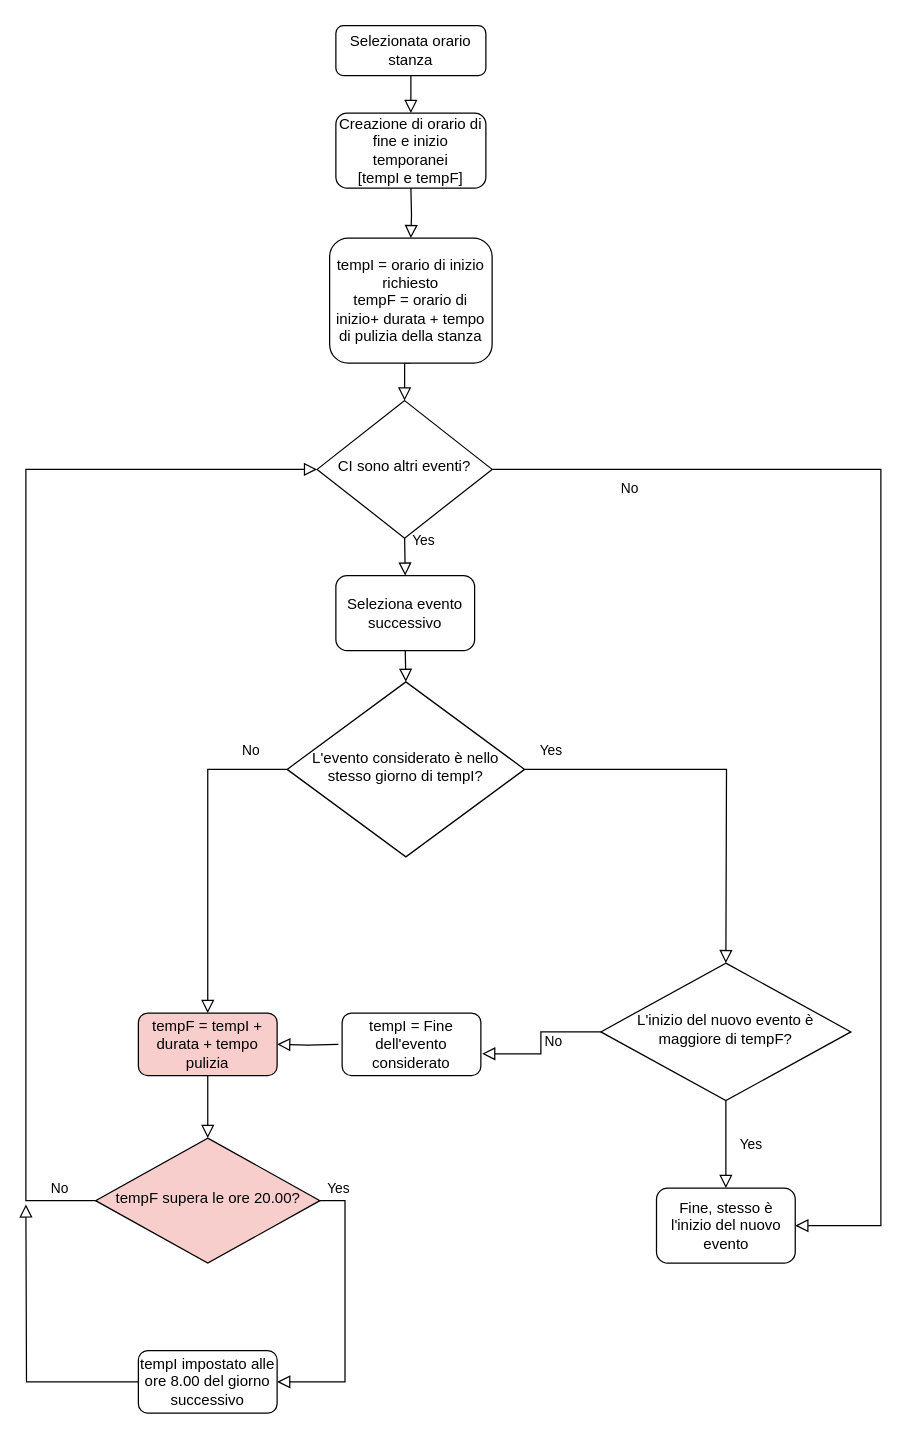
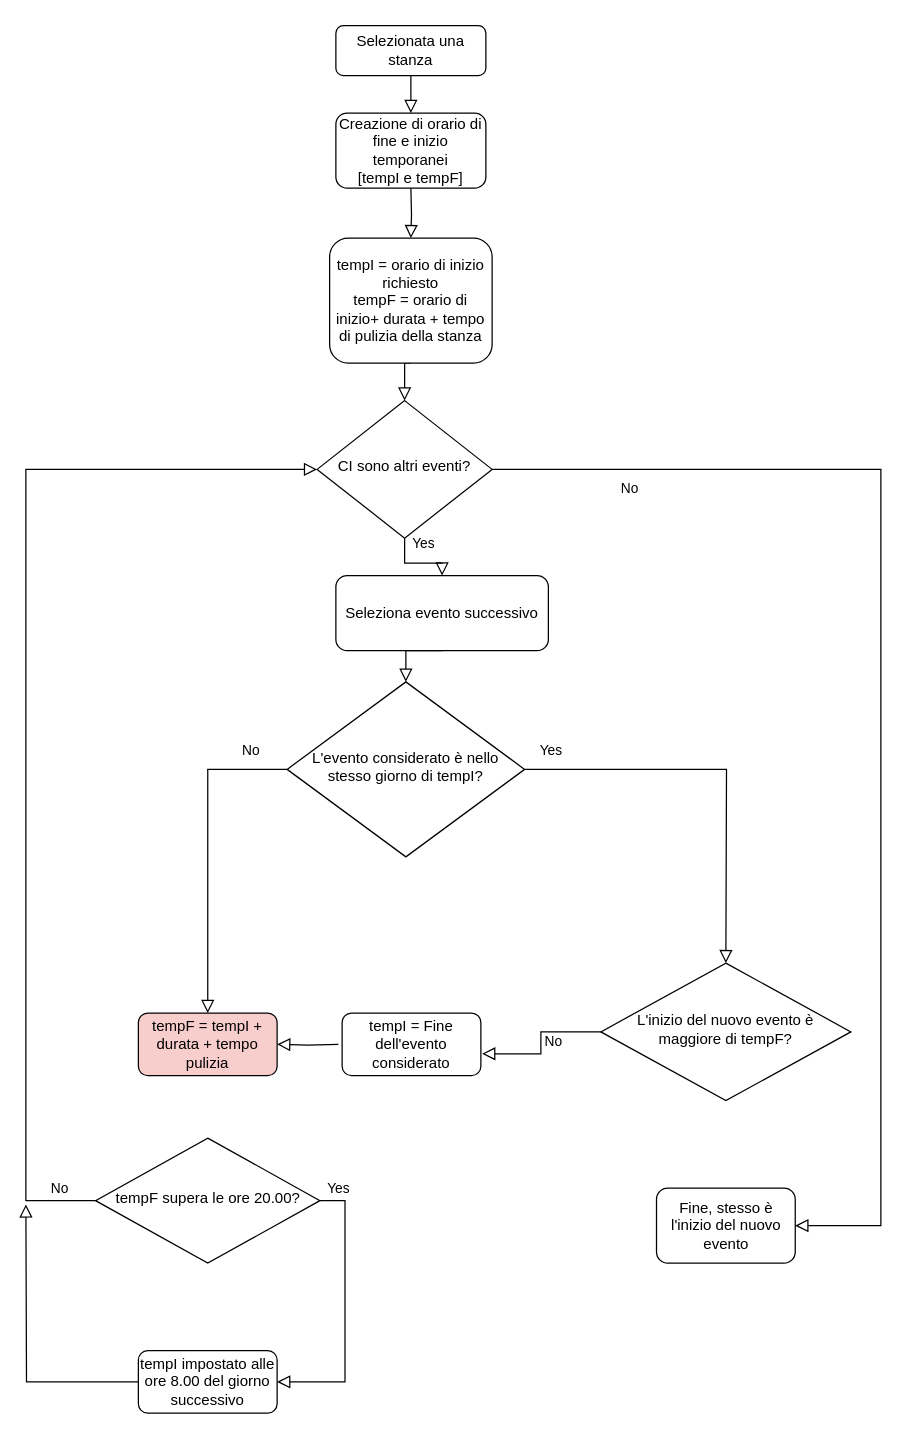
- <mxCell id="3" value="Selezionata orario stanza" style="rounded=1;whiteSpace=wrap;html=1;fontSize=12;glass=0;strokeWidth=1;shadow=0;" parent="1" vertex="1"><mxGeometry x="268" y="20" width="120" height="40" as="geometry" /></mxCell>
+ <mxCell id="3" value="Selezionata una stanza" style="rounded=1;whiteSpace=wrap;html=1;fontSize=12;glass=0;strokeWidth=1;shadow=0;" parent="1" vertex="1"><mxGeometry x="268" y="20" width="120" height="40" as="geometry" /></mxCell>
- <mxCell id="8" value="Seleziona evento successivo" style="rounded=1;whiteSpace=wrap;html=1;fontSize=12;glass=0;strokeWidth=1;shadow=0;" parent="1" vertex="1"><mxGeometry x="268" y="460" width="111" height="60" as="geometry" /></mxCell>
+ <mxCell id="8" value="Seleziona evento successivo" style="rounded=1;whiteSpace=wrap;html=1;fontSize=12;glass=0;strokeWidth=1;shadow=0;" parent="1" vertex="1"><mxGeometry x="268" y="460" width="170" height="60" as="geometry" /></mxCell>
- <mxCell id="21" value="" style="rounded=0;html=1;jettySize=auto;orthogonalLoop=1;fontSize=11;endArrow=block;endFill=0;endSize=8;strokeWidth=1;shadow=0;labelBackgroundColor=none;edgeStyle=orthogonalEdgeStyle;entryX=0.5;entryY=0;entryDx=0;entryDy=0;exitX=0.5;exitY=1;exitDx=0;exitDy=0;" parent="1" source="17" target="20" edge="1"><mxGeometry relative="1" as="geometry"><mxPoint x="280" y="845" as="sourcePoint" /><mxPoint x="231" y="845" as="targetPoint" /></mxGeometry></mxCell>
- <mxCell id="14" value="Yes" style="rounded=0;html=1;jettySize=auto;orthogonalLoop=1;fontSize=11;endArrow=block;endFill=0;endSize=8;strokeWidth=1;shadow=0;labelBackgroundColor=none;edgeStyle=orthogonalEdgeStyle;entryX=0.5;entryY=0;entryDx=0;entryDy=0;exitX=0.5;exitY=1;exitDx=0;exitDy=0;" parent="1" source="12" target="13" edge="1"><mxGeometry y="20" relative="1" as="geometry"><mxPoint as="offset" /><mxPoint x="580" y="880" as="sourcePoint" /><mxPoint x="590" y="770" as="targetPoint" /></mxGeometry></mxCell>
- <mxCell id="20" value="tempF supera le ore 20.00?" style="rhombus;whiteSpace=wrap;html=1;shadow=0;fontFamily=Helvetica;fontSize=12;align=center;strokeWidth=1;spacing=6;spacingTop=-4;fillColor=#f8cecc;" parent="1" vertex="1"><mxGeometry x="75.75" y="910" width="179.5" height="100" as="geometry" /></mxCell>
+ <mxCell id="20" value="tempF supera le ore 20.00?" style="rhombus;whiteSpace=wrap;html=1;shadow=0;fontFamily=Helvetica;fontSize=12;align=center;strokeWidth=1;spacing=6;spacingTop=-4;" parent="1" vertex="1"><mxGeometry x="75.75" y="910" width="179.5" height="100" as="geometry" /></mxCell>
